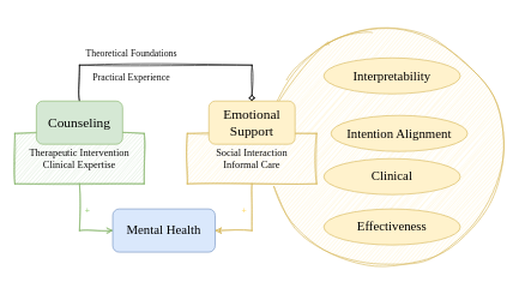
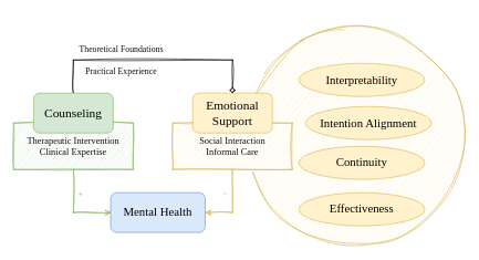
- <mxCell id="14" value="&lt;span style=&quot;font-family: &amp;quot;Comic Sans MS&amp;quot;; font-size: 18px;&quot;&gt;Interpretability&lt;/span&gt;" style="ellipse;whiteSpace=wrap;html=1;fillColor=#fff2cc;strokeColor=#d6b656;" vertex="1" parent="1"><mxGeometry x="450" y="80" width="190" height="50" as="geometry" /></mxCell>
+ <mxCell id="14" value="&lt;span style=&quot;font-family: &amp;quot;Comic Sans MS&amp;quot;; font-size: 18px;&quot;&gt;Interpretability&lt;/span&gt;" style="ellipse;whiteSpace=wrap;html=1;fillColor=#fff2cc;strokeColor=#d6b656;" vertex="1" parent="1"><mxGeometry x="450" y="95" width="190" height="50" as="geometry" /></mxCell>
- <mxCell id="16" value="&lt;font face=&quot;Comic Sans MS&quot;&gt;&lt;span style=&quot;font-size: 18px;&quot;&gt;Clinical&lt;/span&gt;&lt;/font&gt;" style="ellipse;whiteSpace=wrap;html=1;fillColor=#fff2cc;strokeColor=#d6b656;" vertex="1" parent="1"><mxGeometry x="450" y="220" width="190" height="50" as="geometry" /></mxCell>
+ <mxCell id="16" value="&lt;font face=&quot;Comic Sans MS&quot;&gt;&lt;span style=&quot;font-size: 18px;&quot;&gt;Continuity&lt;/span&gt;&lt;/font&gt;" style="ellipse;whiteSpace=wrap;html=1;fillColor=#fff2cc;strokeColor=#d6b656;" vertex="1" parent="1"><mxGeometry x="450" y="220" width="190" height="50" as="geometry" /></mxCell>
- <mxCell id="13" value="&lt;span style=&quot;font-family: &amp;quot;Comic Sans MS&amp;quot;; font-size: 18px;&quot;&gt;Mental Health&lt;/span&gt;" style="rounded=1;whiteSpace=wrap;html=1;fillColor=#dae8fc;strokeColor=#6c8ebf;" vertex="1" parent="1"><mxGeometry x="156.25" y="290" width="142.5" height="60" as="geometry" /></mxCell>
+ <mxCell id="13" value="&lt;span style=&quot;font-family: &amp;quot;Comic Sans MS&amp;quot;; font-size: 18px;&quot;&gt;Mental Health&lt;/span&gt;" style="rounded=1;whiteSpace=wrap;html=1;fillColor=#dae8fc;strokeColor=#6c8ebf;" vertex="1" parent="1"><mxGeometry x="166.25" y="290" width="142.5" height="60" as="geometry" /></mxCell>
